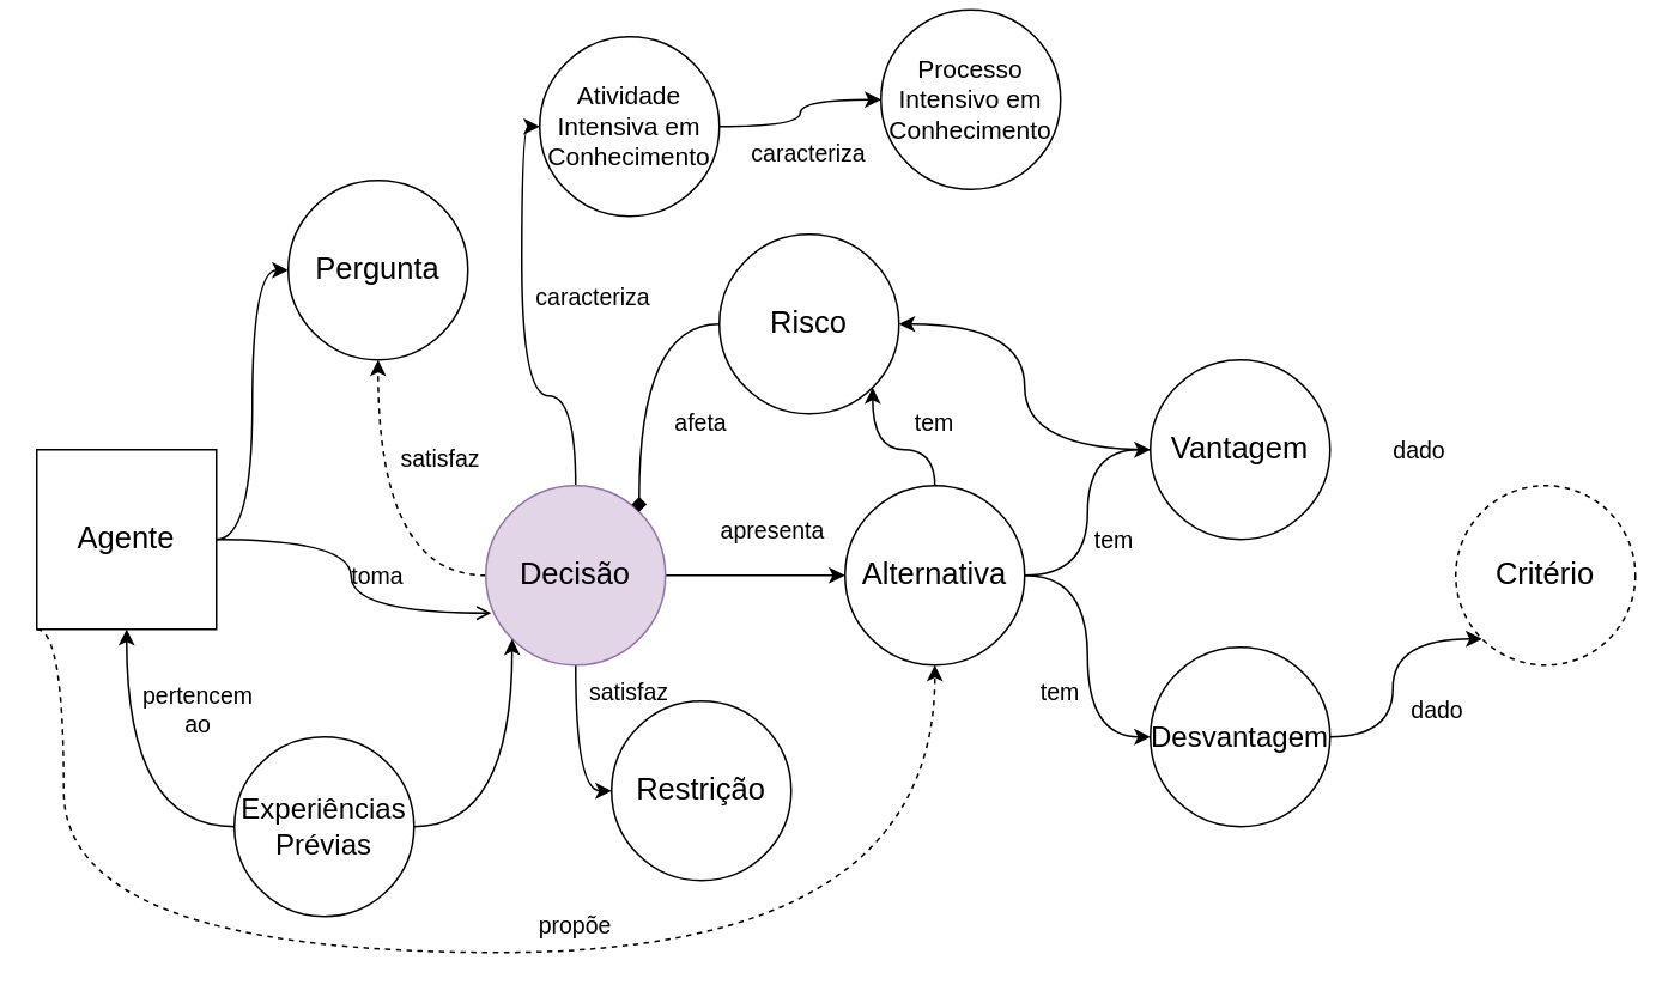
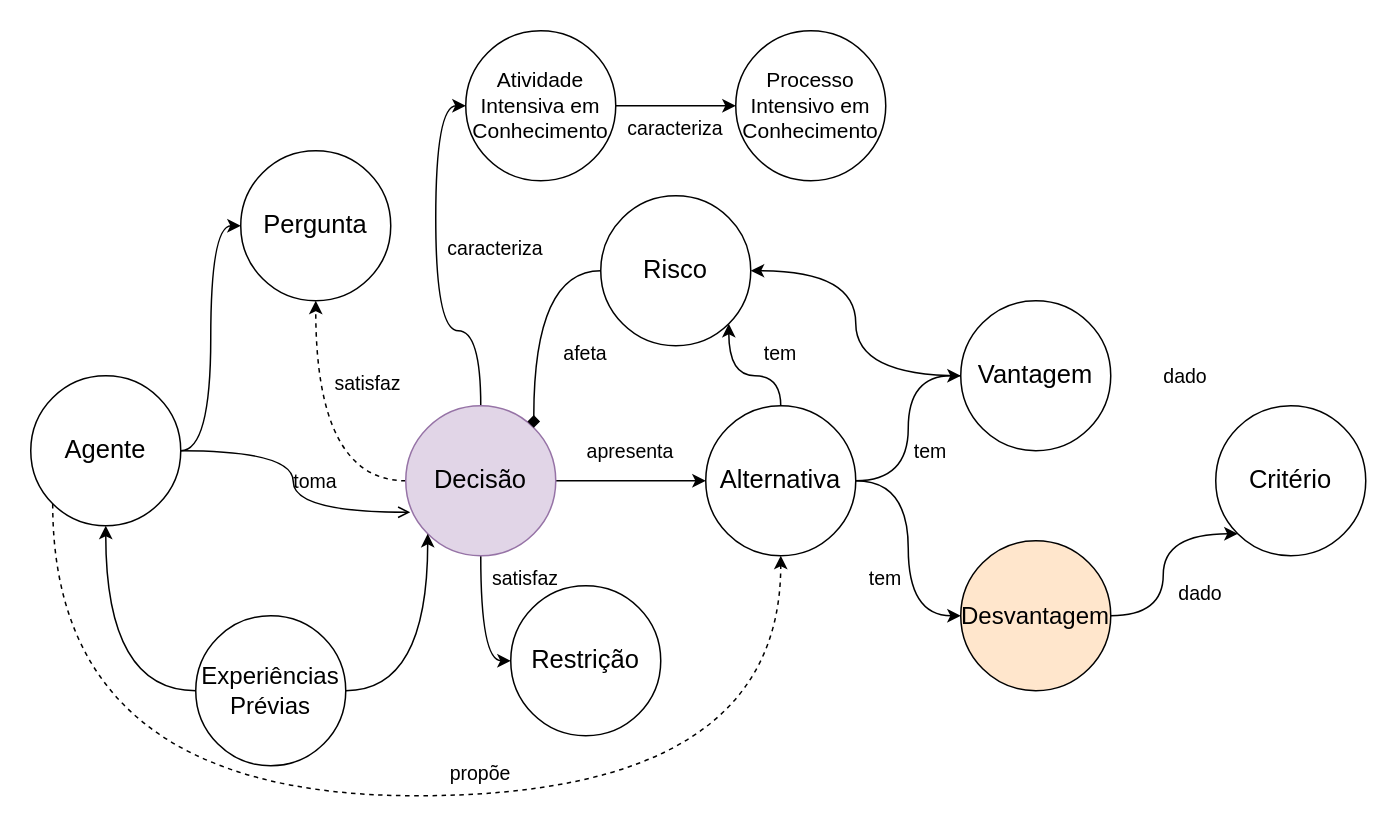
- <mxCell id="40" value="&lt;font style=&quot;font-size: 14px;&quot;&gt;Processo&lt;br&gt;Intensivo em&lt;br&gt;Conhecimento&lt;br&gt;&lt;/font&gt;" style="ellipse;whiteSpace=wrap;html=1;aspect=fixed;" vertex="1" parent="1"><mxGeometry x="490" y="5" width="100" height="100" as="geometry" /></mxCell>
+ <mxCell id="40" value="&lt;font style=&quot;font-size: 14px;&quot;&gt;Processo&lt;br&gt;Intensivo em&lt;br&gt;Conhecimento&lt;br&gt;&lt;/font&gt;" style="ellipse;whiteSpace=wrap;html=1;aspect=fixed;" vertex="1" parent="1"><mxGeometry x="490" y="20" width="100" height="100" as="geometry" /></mxCell>
- <mxCell id="38" value="&lt;font style=&quot;font-size: 14px;&quot;&gt;Atividade&lt;br&gt;Intensiva em&lt;br&gt;Conhecimento&lt;br&gt;&lt;/font&gt;" style="ellipse;whiteSpace=wrap;html=1;aspect=fixed;" vertex="1" parent="1"><mxGeometry x="300" y="20" width="100" height="100" as="geometry" /></mxCell>
+ <mxCell id="38" value="&lt;font style=&quot;font-size: 14px;&quot;&gt;Atividade&lt;br&gt;Intensiva em&lt;br&gt;Conhecimento&lt;br&gt;&lt;/font&gt;" style="ellipse;whiteSpace=wrap;html=1;aspect=fixed;" vertex="1" parent="1"><mxGeometry x="310" y="20" width="100" height="100" as="geometry" /></mxCell>
- <mxCell id="33" value="&lt;font style=&quot;font-size: 13px;&quot;&gt;apresenta&lt;/font&gt;" style="text;html=1;strokeColor=none;fillColor=none;align=center;verticalAlign=middle;whiteSpace=wrap;rounded=0;fontSize=17;" vertex="1" parent="1"><mxGeometry x="400" y="280" width="60" height="30" as="geometry" /></mxCell>
+ <mxCell id="33" value="&lt;font style=&quot;font-size: 13px;&quot;&gt;apresenta&lt;/font&gt;" style="text;html=1;strokeColor=none;fillColor=none;align=center;verticalAlign=middle;whiteSpace=wrap;rounded=0;fontSize=17;" vertex="1" parent="1"><mxGeometry x="390" y="285" width="60" height="30" as="geometry" /></mxCell>
- <mxCell id="12" value="&lt;font style=&quot;font-size: 17px;&quot;&gt;Agente&lt;/font&gt;" style="whiteSpace=wrap;html=1;aspect=fixed;rounded=0;" vertex="1" parent="1"><mxGeometry x="20" y="250" width="100" height="100" as="geometry" /></mxCell>
+ <mxCell id="12" value="&lt;font style=&quot;font-size: 17px;&quot;&gt;Agente&lt;/font&gt;" style="ellipse;whiteSpace=wrap;html=1;aspect=fixed;" vertex="1" parent="1"><mxGeometry x="20" y="250" width="100" height="100" as="geometry" /></mxCell>
- <mxCell id="28" value="&lt;font style=&quot;font-size: 17px;&quot;&gt;Critério&lt;/font&gt;" style="ellipse;whiteSpace=wrap;html=1;aspect=fixed;dashed=1;" vertex="1" parent="1"><mxGeometry x="810" y="270" width="100" height="100" as="geometry" /></mxCell>
+ <mxCell id="28" value="&lt;font style=&quot;font-size: 17px;&quot;&gt;Critério&lt;/font&gt;" style="ellipse;whiteSpace=wrap;html=1;aspect=fixed;" vertex="1" parent="1"><mxGeometry x="810" y="270" width="100" height="100" as="geometry" /></mxCell>
- <mxCell id="16" value="pertencem ao" style="text;html=1;strokeColor=none;fillColor=none;align=center;verticalAlign=middle;whiteSpace=wrap;rounded=0;fontSize=13;" vertex="1" parent="1"><mxGeometry x="80" y="380" width="60" height="30" as="geometry" /></mxCell>
- <mxCell id="27" value="&lt;font style=&quot;font-size: 16px;&quot;&gt;Desvantagem&lt;/font&gt;" style="ellipse;whiteSpace=wrap;html=1;aspect=fixed;" vertex="1" parent="1"><mxGeometry x="640" y="360" width="100" height="100" as="geometry" /></mxCell>
+ <mxCell id="27" value="&lt;font style=&quot;font-size: 16px;&quot;&gt;Desvantagem&lt;/font&gt;" style="ellipse;whiteSpace=wrap;html=1;aspect=fixed;fillColor=#ffe6cc;" vertex="1" parent="1"><mxGeometry x="640" y="360" width="100" height="100" as="geometry" /></mxCell>
